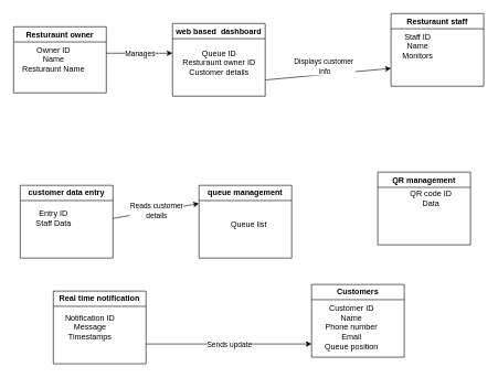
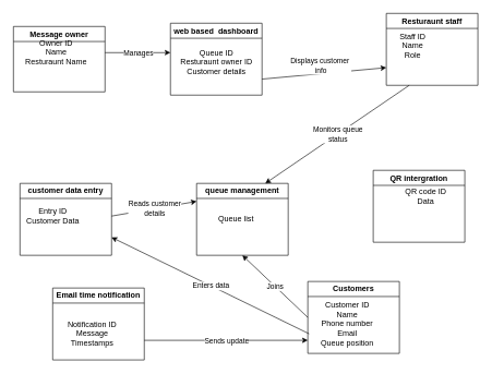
- <mxCell id="2" value="Resturaunt owner" style="swimlane;whiteSpace=wrap;html=1;" vertex="1" parent="1"><mxGeometry x="20" y="40" width="140" height="100" as="geometry" /></mxCell>
+ <mxCell id="2" value="Message owner" style="swimlane;whiteSpace=wrap;html=1;" vertex="1" parent="1"><mxGeometry x="20" y="40" width="140" height="100" as="geometry" /></mxCell>
- <mxCell id="7" value="Staff ID&lt;br&gt;Name&lt;br&gt;Monitors" style="text;html=1;align=center;verticalAlign=middle;resizable=0;points=[];autosize=1;strokeColor=none;fillColor=none;" vertex="1" parent="6"><mxGeometry x="10" y="20" width="60" height="60" as="geometry" /></mxCell>
+ <mxCell id="7" value="Staff ID&lt;br&gt;Name&lt;br&gt;Role" style="text;html=1;align=center;verticalAlign=middle;resizable=0;points=[];autosize=1;strokeColor=none;fillColor=none;" vertex="1" parent="6"><mxGeometry x="10" y="20" width="60" height="60" as="geometry" /></mxCell>
- <mxCell id="3" value="Owner ID&lt;br&gt;Name&lt;br&gt;Resturaunt Name" style="text;html=1;align=center;verticalAlign=middle;resizable=0;points=[];autosize=1;strokeColor=none;fillColor=none;" vertex="1" parent="2"><mxGeometry y="20" width="120" height="60" as="geometry" /></mxCell>
+ <mxCell id="3" value="Owner ID&lt;br&gt;Name&lt;br&gt;Resturaunt Name" style="text;html=1;align=center;verticalAlign=middle;resizable=0;points=[];autosize=1;strokeColor=none;fillColor=none;" vertex="1" parent="2"><mxGeometry x="5" y="10" width="120" height="60" as="geometry" /></mxCell>
+ <mxCell id="28" value="" style="endArrow=classic;html=1;rounded=0;exitX=0.25;exitY=1;exitDx=0;exitDy=0;entryX=0.75;entryY=0;entryDx=0;entryDy=0;" edge="1" parent="1" source="6" target="10"><mxGeometry relative="1" as="geometry"><mxPoint x="510" y="210" as="sourcePoint" /><mxPoint x="610" y="210" as="targetPoint" /></mxGeometry></mxCell>
+ <mxCell id="29" value="Monitors queue&lt;br&gt;status" style="edgeLabel;resizable=0;html=1;align=center;verticalAlign=middle;" connectable="0" vertex="1" parent="28"><mxGeometry relative="1" as="geometry" /></mxCell>
- <mxCell id="12" value="QR management" style="swimlane;whiteSpace=wrap;html=1;" vertex="1" parent="1"><mxGeometry x="570" y="260" width="140" height="110" as="geometry" /></mxCell>
+ <mxCell id="12" value="QR intergration" style="swimlane;whiteSpace=wrap;html=1;" vertex="1" parent="1"><mxGeometry x="570" y="260" width="140" height="110" as="geometry" /></mxCell>
- <mxCell id="9" value="Entry ID&lt;br&gt;Staff Data" style="text;html=1;align=center;verticalAlign=middle;resizable=0;points=[];autosize=1;strokeColor=none;fillColor=none;" vertex="1" parent="8"><mxGeometry y="30" width="100" height="40" as="geometry" /></mxCell>
+ <mxCell id="9" value="Entry ID&lt;br&gt;Customer Data" style="text;html=1;align=center;verticalAlign=middle;resizable=0;points=[];autosize=1;strokeColor=none;fillColor=none;" vertex="1" parent="8"><mxGeometry y="30" width="100" height="40" as="geometry" /></mxCell>
- <mxCell id="11" value="Queue list" style="text;html=1;align=center;verticalAlign=middle;resizable=0;points=[];autosize=1;strokeColor=none;fillColor=none;" vertex="1" parent="10"><mxGeometry x="35" y="45" width="80" height="30" as="geometry" /></mxCell>
+ <mxCell id="11" value="Queue list" style="text;html=1;align=center;verticalAlign=middle;resizable=0;points=[];autosize=1;strokeColor=none;fillColor=none;" vertex="1" parent="10"><mxGeometry x="20" y="40" width="80" height="30" as="geometry" /></mxCell>
+ <mxCell id="24" value="" style="endArrow=classic;html=1;rounded=0;exitX=-0.08;exitY=0.667;exitDx=0;exitDy=0;exitPerimeter=0;entryX=1;entryY=0.75;entryDx=0;entryDy=0;" edge="1" parent="1" source="17" target="8"><mxGeometry relative="1" as="geometry"><mxPoint x="280" y="420" as="sourcePoint" /><mxPoint x="380" y="420" as="targetPoint" /></mxGeometry></mxCell>
+ <mxCell id="25" value="Enters data" style="edgeLabel;resizable=0;html=1;align=center;verticalAlign=middle;" connectable="0" vertex="1" parent="24"><mxGeometry relative="1" as="geometry" /></mxCell>
+ <mxCell id="20" value="" style="endArrow=classic;html=1;rounded=0;exitX=0;exitY=0.5;exitDx=0;exitDy=0;entryX=0.5;entryY=1;entryDx=0;entryDy=0;" edge="1" parent="1" source="16" target="10"><mxGeometry relative="1" as="geometry"><mxPoint x="420" y="500" as="sourcePoint" /><mxPoint x="520" y="500" as="targetPoint" /></mxGeometry></mxCell>
+ <mxCell id="21" value="Joins" style="edgeLabel;resizable=0;html=1;align=center;verticalAlign=middle;" connectable="0" vertex="1" parent="20"><mxGeometry relative="1" as="geometry" /></mxCell>
- <mxCell id="14" value="Real time notification" style="swimlane;whiteSpace=wrap;html=1;" vertex="1" parent="1"><mxGeometry x="80" y="440" width="140" height="110" as="geometry" /></mxCell>
+ <mxCell id="14" value="Email time notification" style="swimlane;whiteSpace=wrap;html=1;" vertex="1" parent="1"><mxGeometry x="80" y="440" width="140" height="110" as="geometry" /></mxCell>
- <mxCell id="15" value="Notification ID&lt;br&gt;Message&lt;br&gt;Timestamps" style="text;html=1;align=center;verticalAlign=middle;resizable=0;points=[];autosize=1;strokeColor=none;fillColor=none;" vertex="1" parent="14"><mxGeometry x="5" y="25" width="100" height="60" as="geometry" /></mxCell>
+ <mxCell id="15" value="Notification ID&lt;br&gt;Message&lt;br&gt;Timestamps" style="text;html=1;align=center;verticalAlign=middle;resizable=0;points=[];autosize=1;strokeColor=none;fillColor=none;" vertex="1" parent="14"><mxGeometry x="10" y="40" width="100" height="60" as="geometry" /></mxCell>
